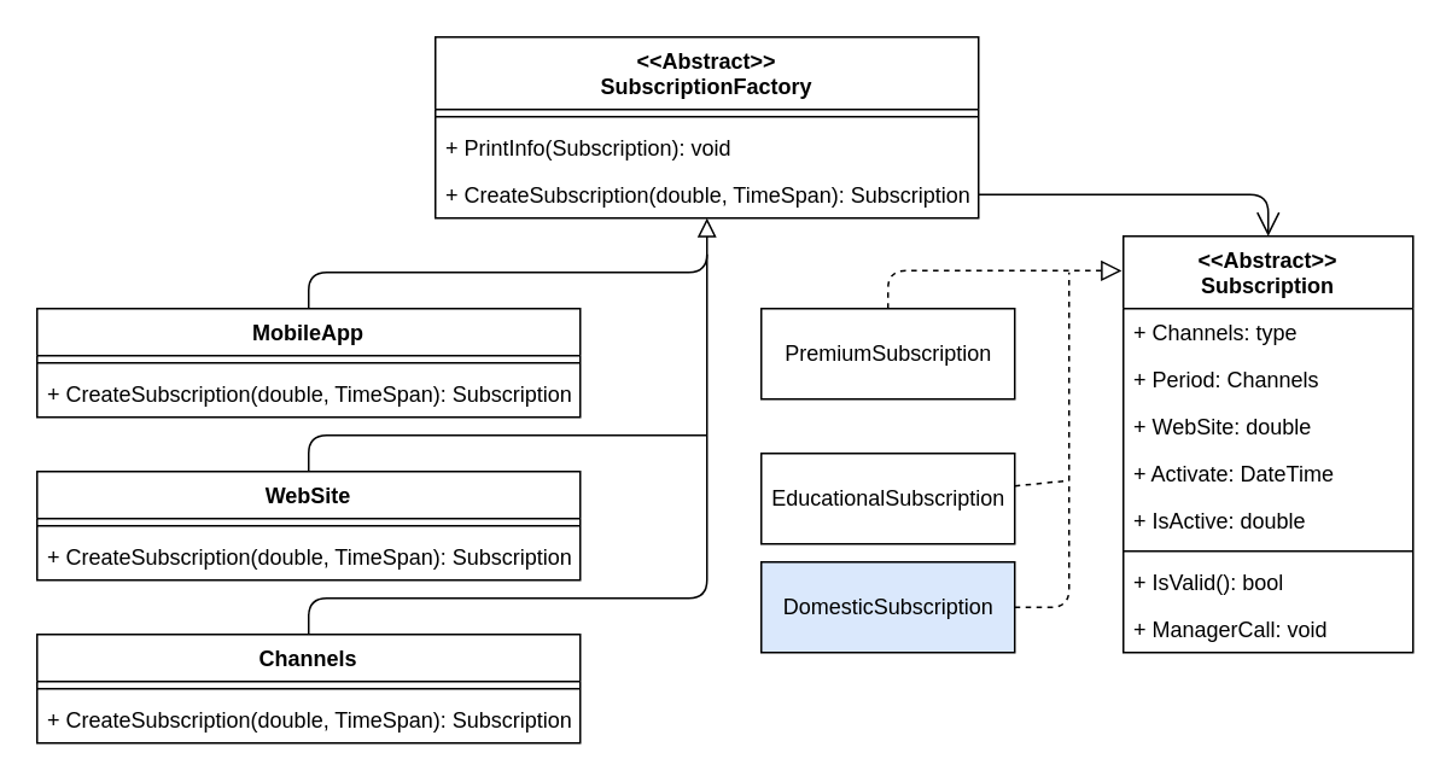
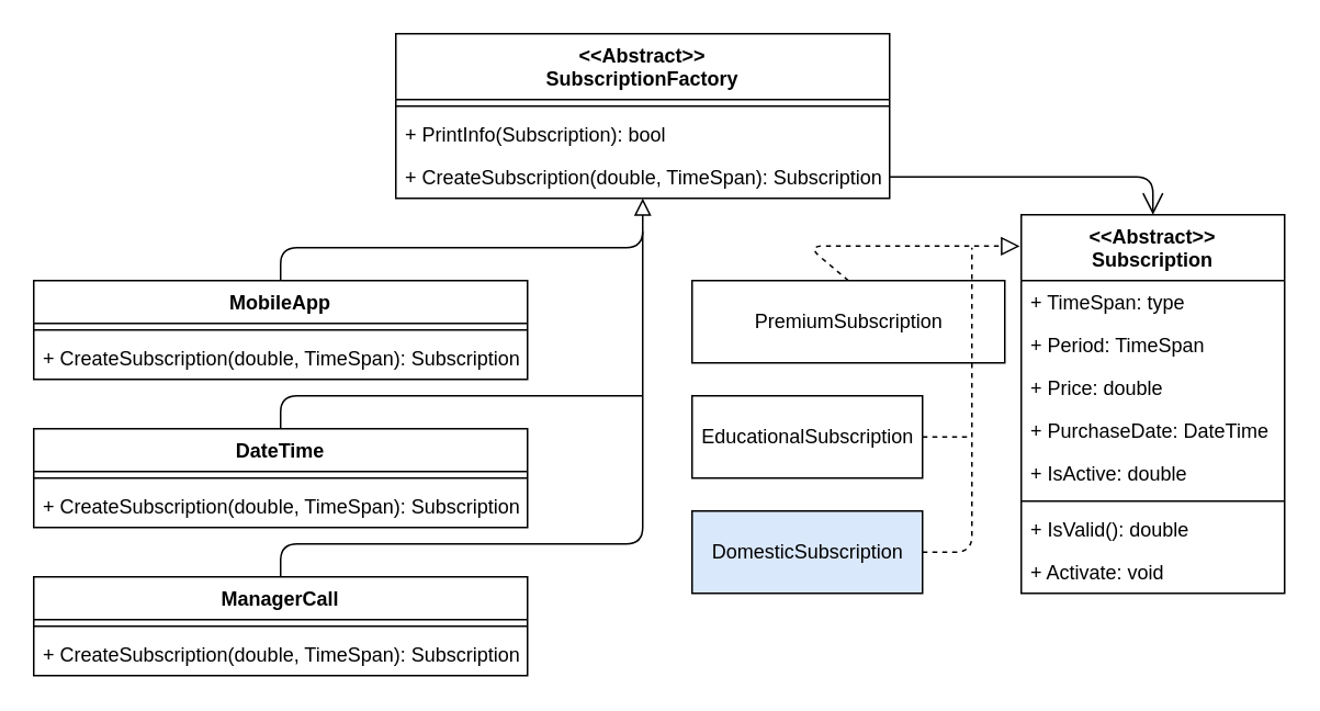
- <mxCell id="14" value="+ PrintInfo(Subscription): void" style="text;strokeColor=none;fillColor=none;align=left;verticalAlign=top;spacingLeft=4;spacingRight=4;overflow=hidden;rotatable=0;points=[[0,0.5],[1,0.5]];portConstraint=eastwest;" vertex="1" parent="12"><mxGeometry y="48" width="300" height="26" as="geometry" /></mxCell>
+ <mxCell id="14" value="+ PrintInfo(Subscription): bool" style="text;strokeColor=none;fillColor=none;align=left;verticalAlign=top;spacingLeft=4;spacingRight=4;overflow=hidden;rotatable=0;points=[[0,0.5],[1,0.5]];portConstraint=eastwest;" vertex="1" parent="12"><mxGeometry y="48" width="300" height="26" as="geometry" /></mxCell>
- <mxCell id="3" value="+ Channels: type" style="text;strokeColor=none;fillColor=none;align=left;verticalAlign=top;spacingLeft=4;spacingRight=4;overflow=hidden;rotatable=0;points=[[0,0.5],[1,0.5]];portConstraint=eastwest;" vertex="1" parent="2"><mxGeometry y="40" width="160" height="26" as="geometry" /></mxCell>
+ <mxCell id="3" value="+ TimeSpan: type" style="text;strokeColor=none;fillColor=none;align=left;verticalAlign=top;spacingLeft=4;spacingRight=4;overflow=hidden;rotatable=0;points=[[0,0.5],[1,0.5]];portConstraint=eastwest;" vertex="1" parent="2"><mxGeometry y="40" width="160" height="26" as="geometry" /></mxCell>
- <mxCell id="29" value="PremiumSubscription" style="html=1;" vertex="1" parent="1"><mxGeometry x="420" y="170" width="140" height="50" as="geometry" /></mxCell>
+ <mxCell id="29" value="PremiumSubscription" style="html=1;" vertex="1" parent="1"><mxGeometry x="420" y="170" width="190" height="50" as="geometry" /></mxCell>
- <mxCell id="4" value="+ Period: Channels" style="text;strokeColor=none;fillColor=none;align=left;verticalAlign=top;spacingLeft=4;spacingRight=4;overflow=hidden;rotatable=0;points=[[0,0.5],[1,0.5]];portConstraint=eastwest;" vertex="1" parent="2"><mxGeometry y="66" width="160" height="26" as="geometry" /></mxCell>
+ <mxCell id="4" value="+ Period: TimeSpan" style="text;strokeColor=none;fillColor=none;align=left;verticalAlign=top;spacingLeft=4;spacingRight=4;overflow=hidden;rotatable=0;points=[[0,0.5],[1,0.5]];portConstraint=eastwest;" vertex="1" parent="2"><mxGeometry y="66" width="160" height="26" as="geometry" /></mxCell>
- <mxCell id="5" value="+ WebSite: double" style="text;strokeColor=none;fillColor=none;align=left;verticalAlign=top;spacingLeft=4;spacingRight=4;overflow=hidden;rotatable=0;points=[[0,0.5],[1,0.5]];portConstraint=eastwest;" vertex="1" parent="2"><mxGeometry y="92" width="160" height="26" as="geometry" /></mxCell>
+ <mxCell id="5" value="+ Price: double" style="text;strokeColor=none;fillColor=none;align=left;verticalAlign=top;spacingLeft=4;spacingRight=4;overflow=hidden;rotatable=0;points=[[0,0.5],[1,0.5]];portConstraint=eastwest;" vertex="1" parent="2"><mxGeometry y="92" width="160" height="26" as="geometry" /></mxCell>
- <mxCell id="6" value="+ Activate: DateTime" style="text;strokeColor=none;fillColor=none;align=left;verticalAlign=top;spacingLeft=4;spacingRight=4;overflow=hidden;rotatable=0;points=[[0,0.5],[1,0.5]];portConstraint=eastwest;" vertex="1" parent="2"><mxGeometry y="118" width="160" height="26" as="geometry" /></mxCell>
+ <mxCell id="6" value="+ PurchaseDate: DateTime" style="text;strokeColor=none;fillColor=none;align=left;verticalAlign=top;spacingLeft=4;spacingRight=4;overflow=hidden;rotatable=0;points=[[0,0.5],[1,0.5]];portConstraint=eastwest;" vertex="1" parent="2"><mxGeometry y="118" width="160" height="26" as="geometry" /></mxCell>
- <mxCell id="21" value="WebSite" style="swimlane;fontStyle=1;align=center;verticalAlign=top;childLayout=stackLayout;horizontal=1;startSize=26;horizontalStack=0;resizeParent=1;resizeParentMax=0;resizeLast=0;collapsible=1;marginBottom=0;" vertex="1" parent="1"><mxGeometry x="20" y="260" width="300" height="60" as="geometry" /></mxCell>
+ <mxCell id="21" value="DateTime" style="swimlane;fontStyle=1;align=center;verticalAlign=top;childLayout=stackLayout;horizontal=1;startSize=26;horizontalStack=0;resizeParent=1;resizeParentMax=0;resizeLast=0;collapsible=1;marginBottom=0;" vertex="1" parent="1"><mxGeometry x="20" y="260" width="300" height="60" as="geometry" /></mxCell>
- <mxCell id="31" value="EducationalSubscription" style="html=1;" vertex="1" parent="1"><mxGeometry x="420" y="250" width="140" height="50" as="geometry" /></mxCell>
+ <mxCell id="31" value="EducationalSubscription" style="html=1;" vertex="1" parent="1"><mxGeometry x="420" y="240" width="140" height="50" as="geometry" /></mxCell>
- <mxCell id="9" value="+ IsValid(): bool" style="text;strokeColor=none;fillColor=none;align=left;verticalAlign=top;spacingLeft=4;spacingRight=4;overflow=hidden;rotatable=0;points=[[0,0.5],[1,0.5]];portConstraint=eastwest;" vertex="1" parent="2"><mxGeometry y="178" width="160" height="26" as="geometry" /></mxCell>
+ <mxCell id="9" value="+ IsValid(): double" style="text;strokeColor=none;fillColor=none;align=left;verticalAlign=top;spacingLeft=4;spacingRight=4;overflow=hidden;rotatable=0;points=[[0,0.5],[1,0.5]];portConstraint=eastwest;" vertex="1" parent="2"><mxGeometry y="178" width="160" height="26" as="geometry" /></mxCell>
- <mxCell id="10" value="+ ManagerCall: void" style="text;strokeColor=none;fillColor=none;align=left;verticalAlign=top;spacingLeft=4;spacingRight=4;overflow=hidden;rotatable=0;points=[[0,0.5],[1,0.5]];portConstraint=eastwest;" vertex="1" parent="2"><mxGeometry y="204" width="160" height="26" as="geometry" /></mxCell>
+ <mxCell id="10" value="+ Activate: void" style="text;strokeColor=none;fillColor=none;align=left;verticalAlign=top;spacingLeft=4;spacingRight=4;overflow=hidden;rotatable=0;points=[[0,0.5],[1,0.5]];portConstraint=eastwest;" vertex="1" parent="2"><mxGeometry y="204" width="160" height="26" as="geometry" /></mxCell>
- <mxCell id="25" value="Channels" style="swimlane;fontStyle=1;align=center;verticalAlign=top;childLayout=stackLayout;horizontal=1;startSize=26;horizontalStack=0;resizeParent=1;resizeParentMax=0;resizeLast=0;collapsible=1;marginBottom=0;" vertex="1" parent="1"><mxGeometry x="20" y="350" width="300" height="60" as="geometry" /></mxCell>
+ <mxCell id="25" value="ManagerCall" style="swimlane;fontStyle=1;align=center;verticalAlign=top;childLayout=stackLayout;horizontal=1;startSize=26;horizontalStack=0;resizeParent=1;resizeParentMax=0;resizeLast=0;collapsible=1;marginBottom=0;" vertex="1" parent="1"><mxGeometry x="20" y="350" width="300" height="60" as="geometry" /></mxCell>
